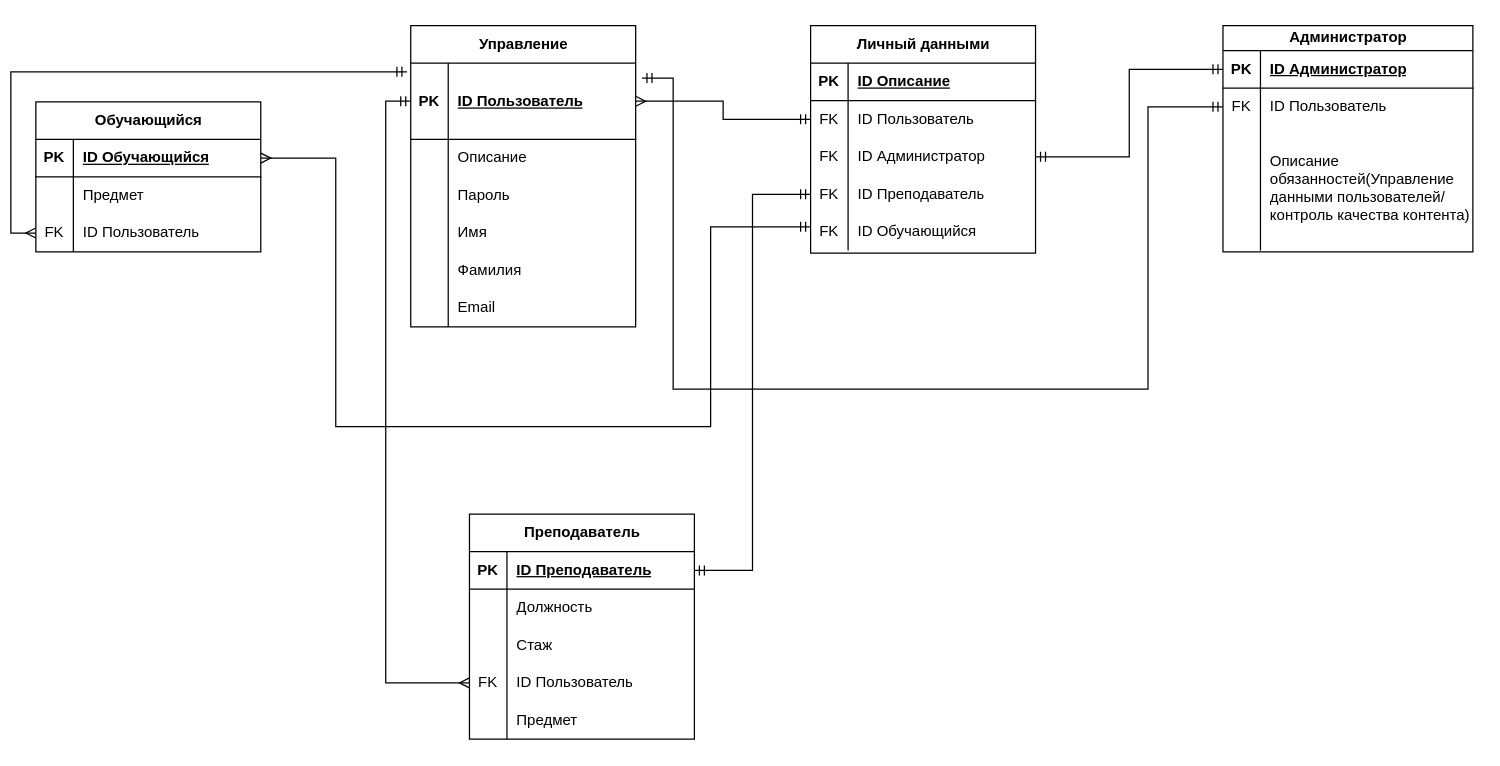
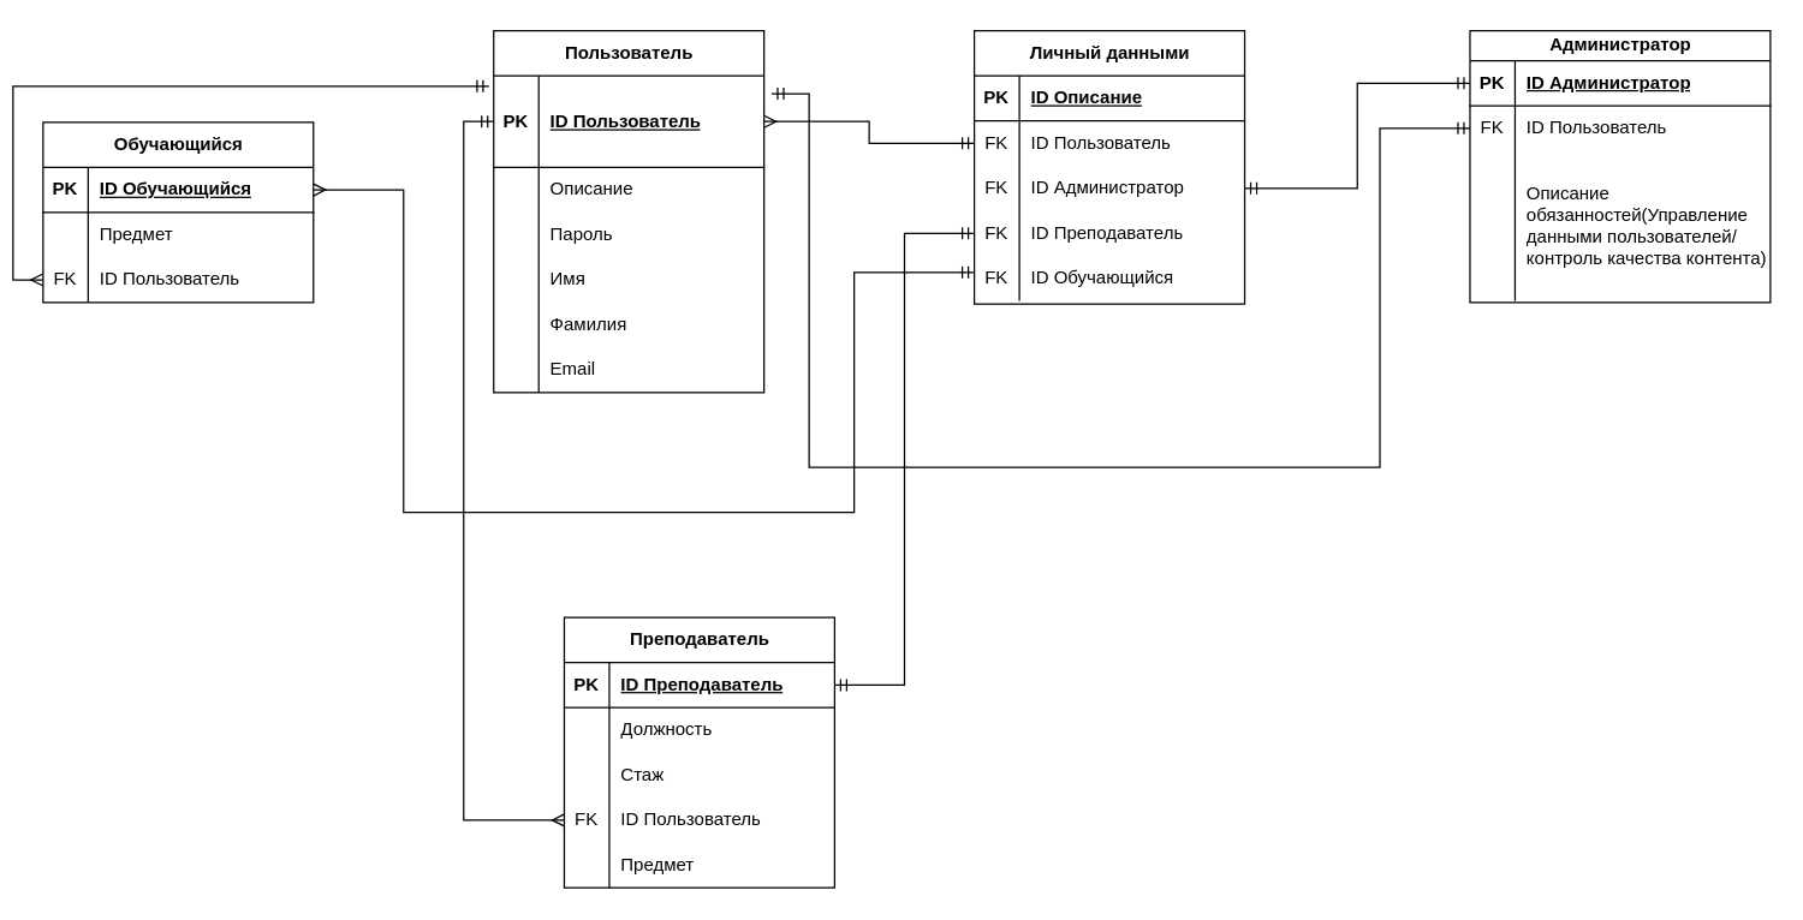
- <mxCell id="18" value="Управление" style="shape=table;startSize=30;container=1;collapsible=1;childLayout=tableLayout;fixedRows=1;rowLines=0;fontStyle=1;align=center;resizeLast=1;html=1;" vertex="1" parent="1"><mxGeometry x="320" y="20" width="180" height="241" as="geometry" /></mxCell>
+ <mxCell id="18" value="Пользователь" style="shape=table;startSize=30;container=1;collapsible=1;childLayout=tableLayout;fixedRows=1;rowLines=0;fontStyle=1;align=center;resizeLast=1;html=1;" vertex="1" parent="1"><mxGeometry x="320" y="20" width="180" height="241" as="geometry" /></mxCell>
